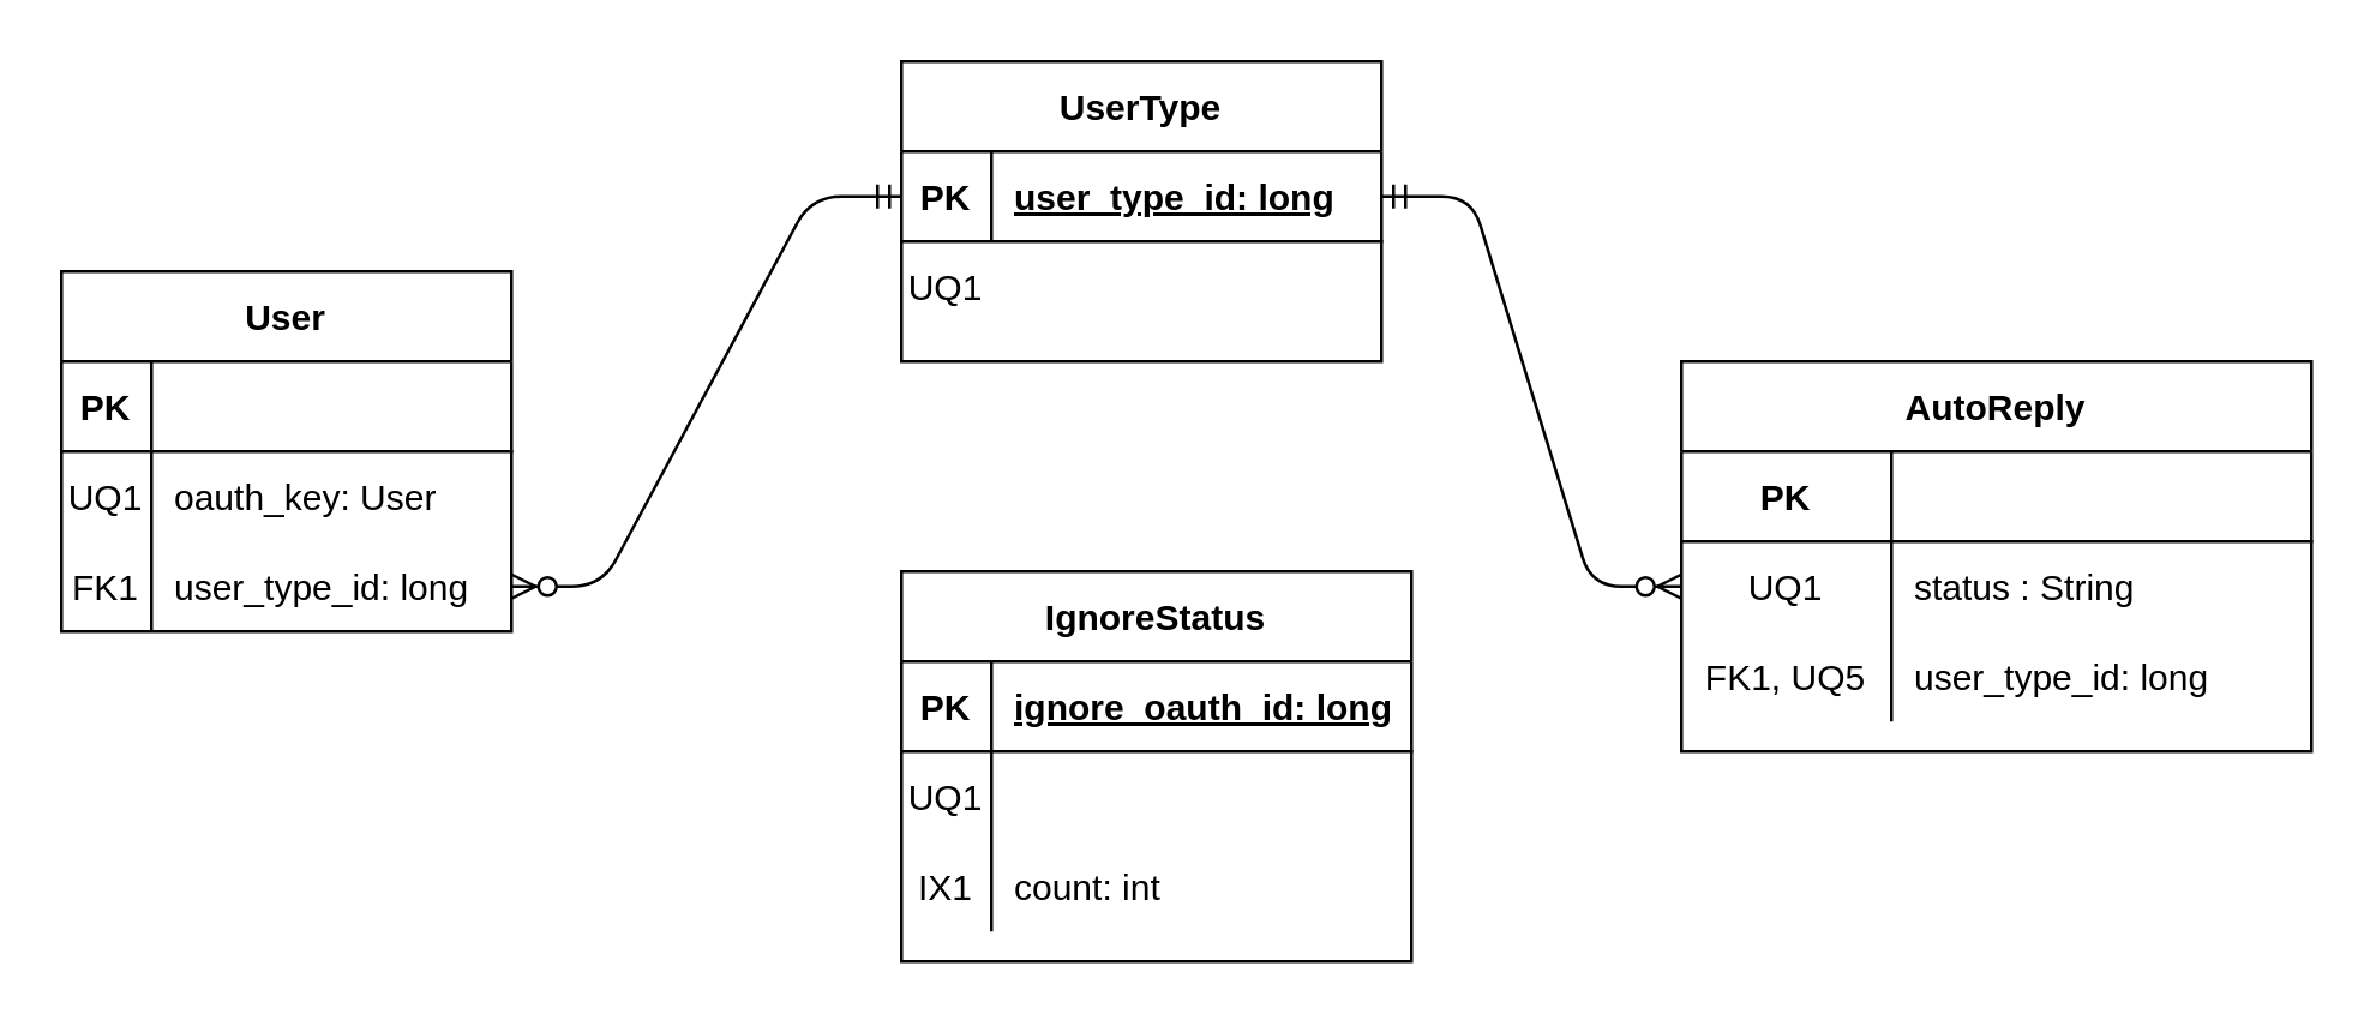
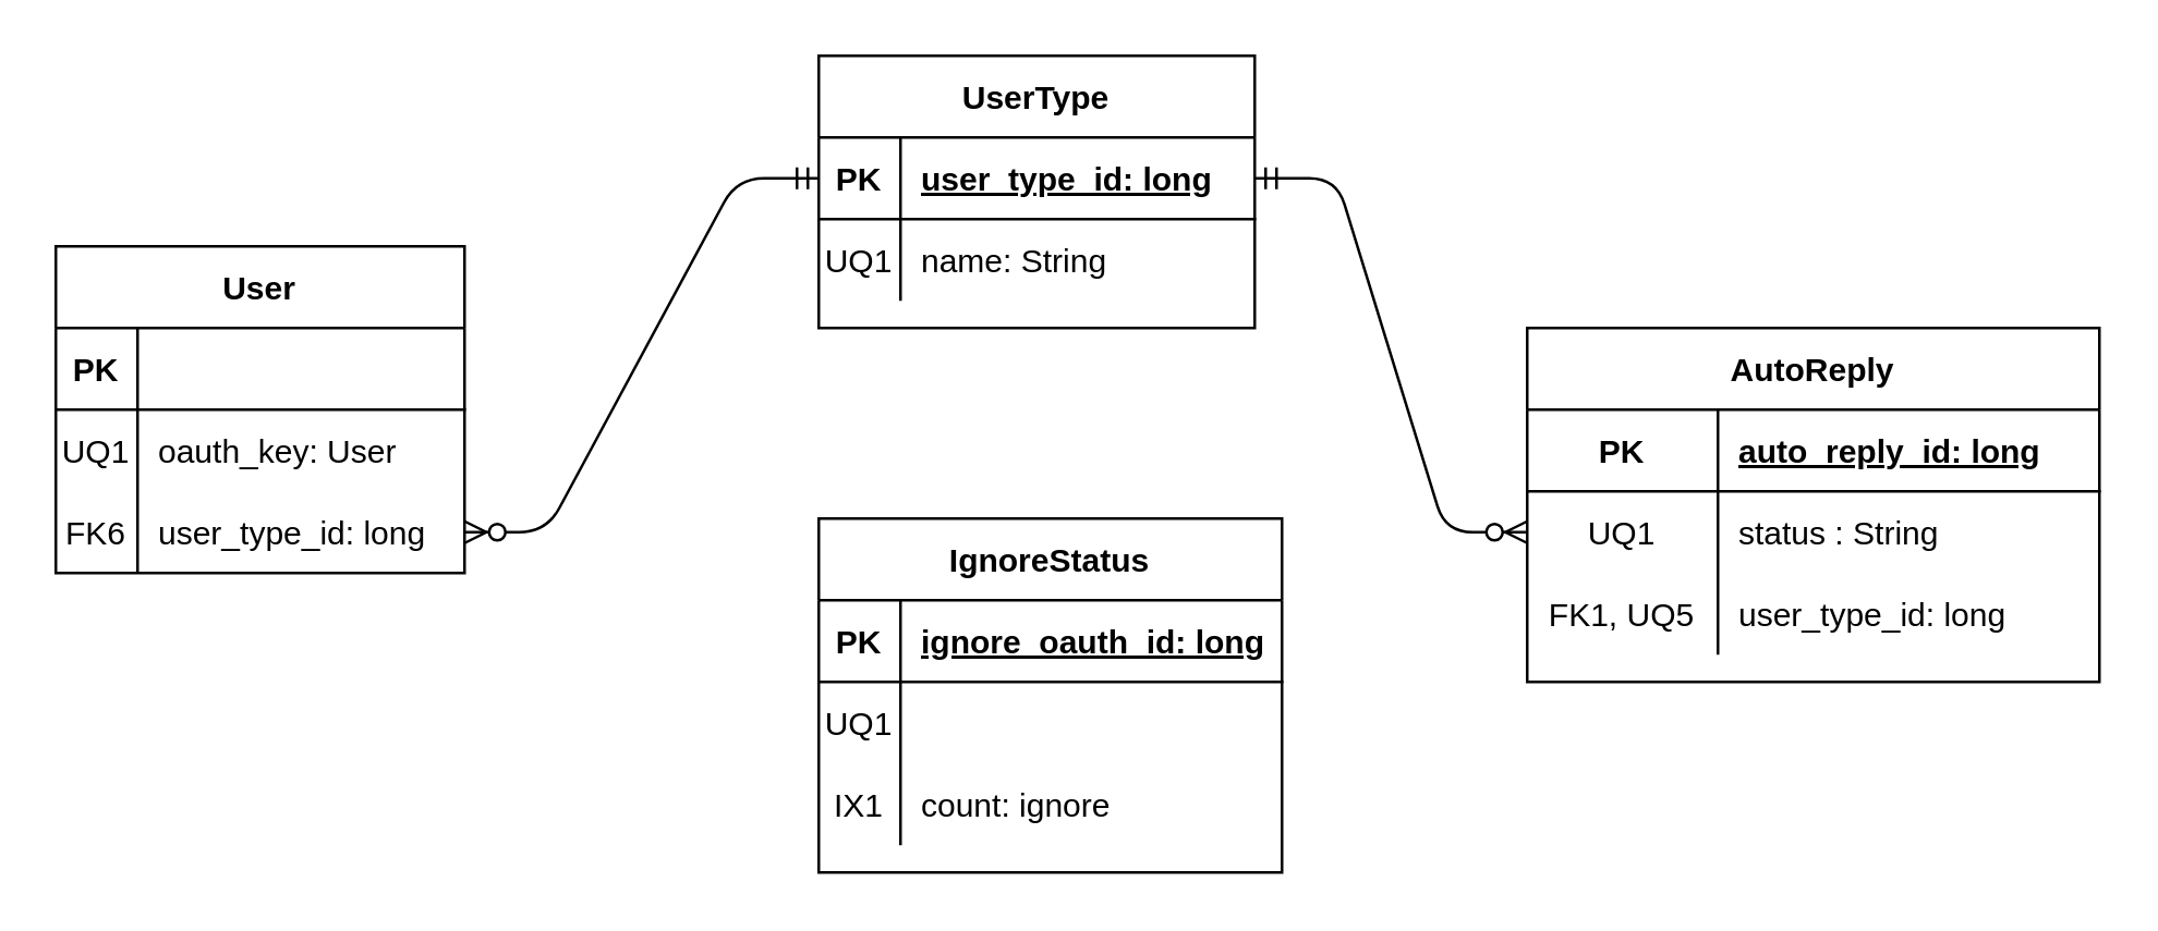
+ <mxCell id="30" value="name: String" style="shape=partialRectangle;connectable=0;fillColor=none;top=0;left=0;bottom=0;right=0;align=left;spacingLeft=6;overflow=hidden;" vertex="1" parent="28"><mxGeometry x="30" width="130" height="30" as="geometry" /></mxCell>
+ <mxCell id="17" value="auto_reply_id: long" style="shape=partialRectangle;overflow=hidden;connectable=0;fillColor=none;top=0;left=0;bottom=0;right=0;align=left;spacingLeft=6;fontStyle=5;" parent="15" vertex="1"><mxGeometry x="70" width="140" height="30" as="geometry" /></mxCell>
- <mxCell id="10" value="FK1" style="shape=partialRectangle;connectable=0;fillColor=none;top=0;left=0;bottom=0;right=0;editable=1;overflow=hidden;" vertex="1" parent="9"><mxGeometry width="30" height="30" as="geometry" /></mxCell>
+ <mxCell id="10" value="FK6" style="shape=partialRectangle;connectable=0;fillColor=none;top=0;left=0;bottom=0;right=0;editable=1;overflow=hidden;" vertex="1" parent="9"><mxGeometry width="30" height="30" as="geometry" /></mxCell>
- <mxCell id="39" value="count: int" style="shape=partialRectangle;connectable=0;fillColor=none;top=0;left=0;bottom=0;right=0;align=left;spacingLeft=6;overflow=hidden;" vertex="1" parent="37"><mxGeometry x="30" width="140" height="30" as="geometry" /></mxCell>
+ <mxCell id="39" value="count: ignore" style="shape=partialRectangle;connectable=0;fillColor=none;top=0;left=0;bottom=0;right=0;align=left;spacingLeft=6;overflow=hidden;" vertex="1" parent="37"><mxGeometry x="30" width="140" height="30" as="geometry" /></mxCell>
